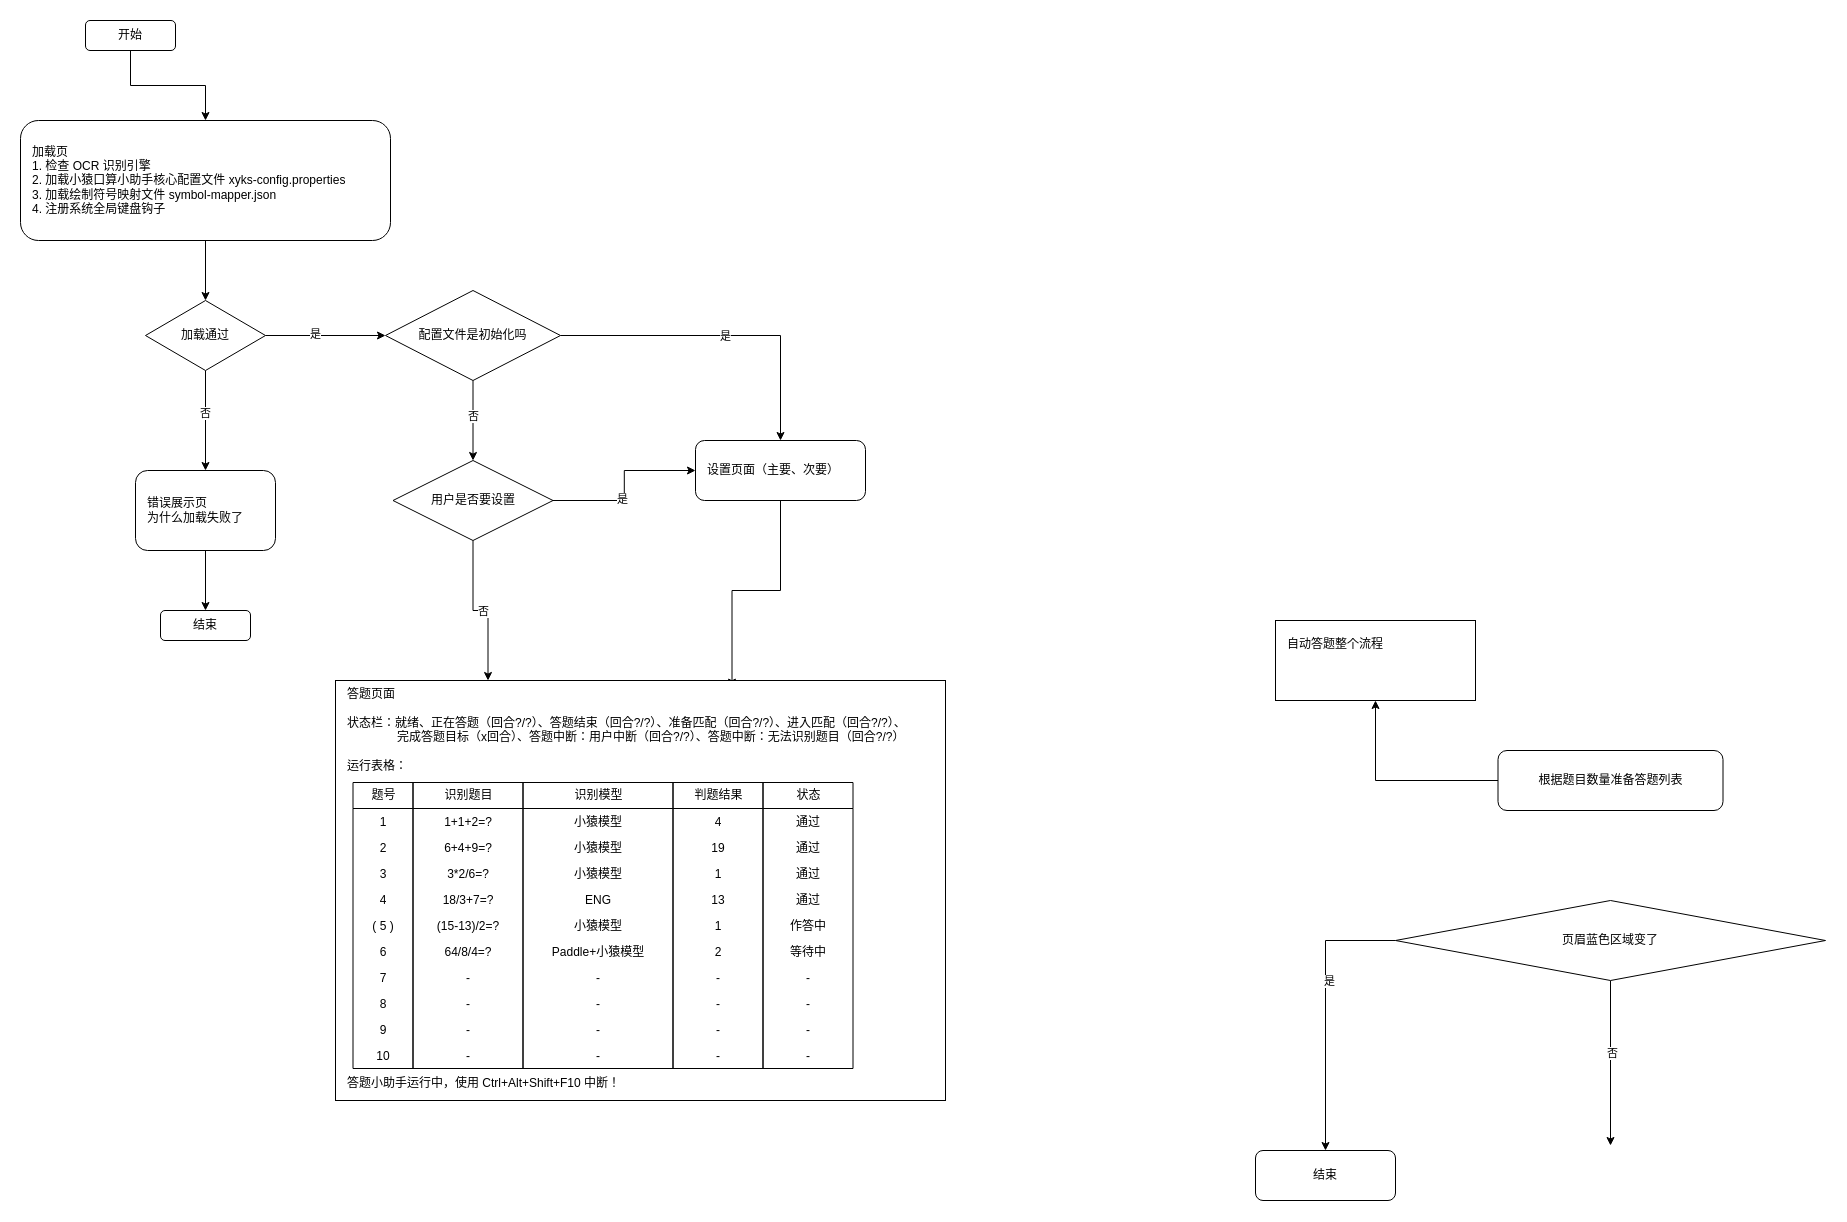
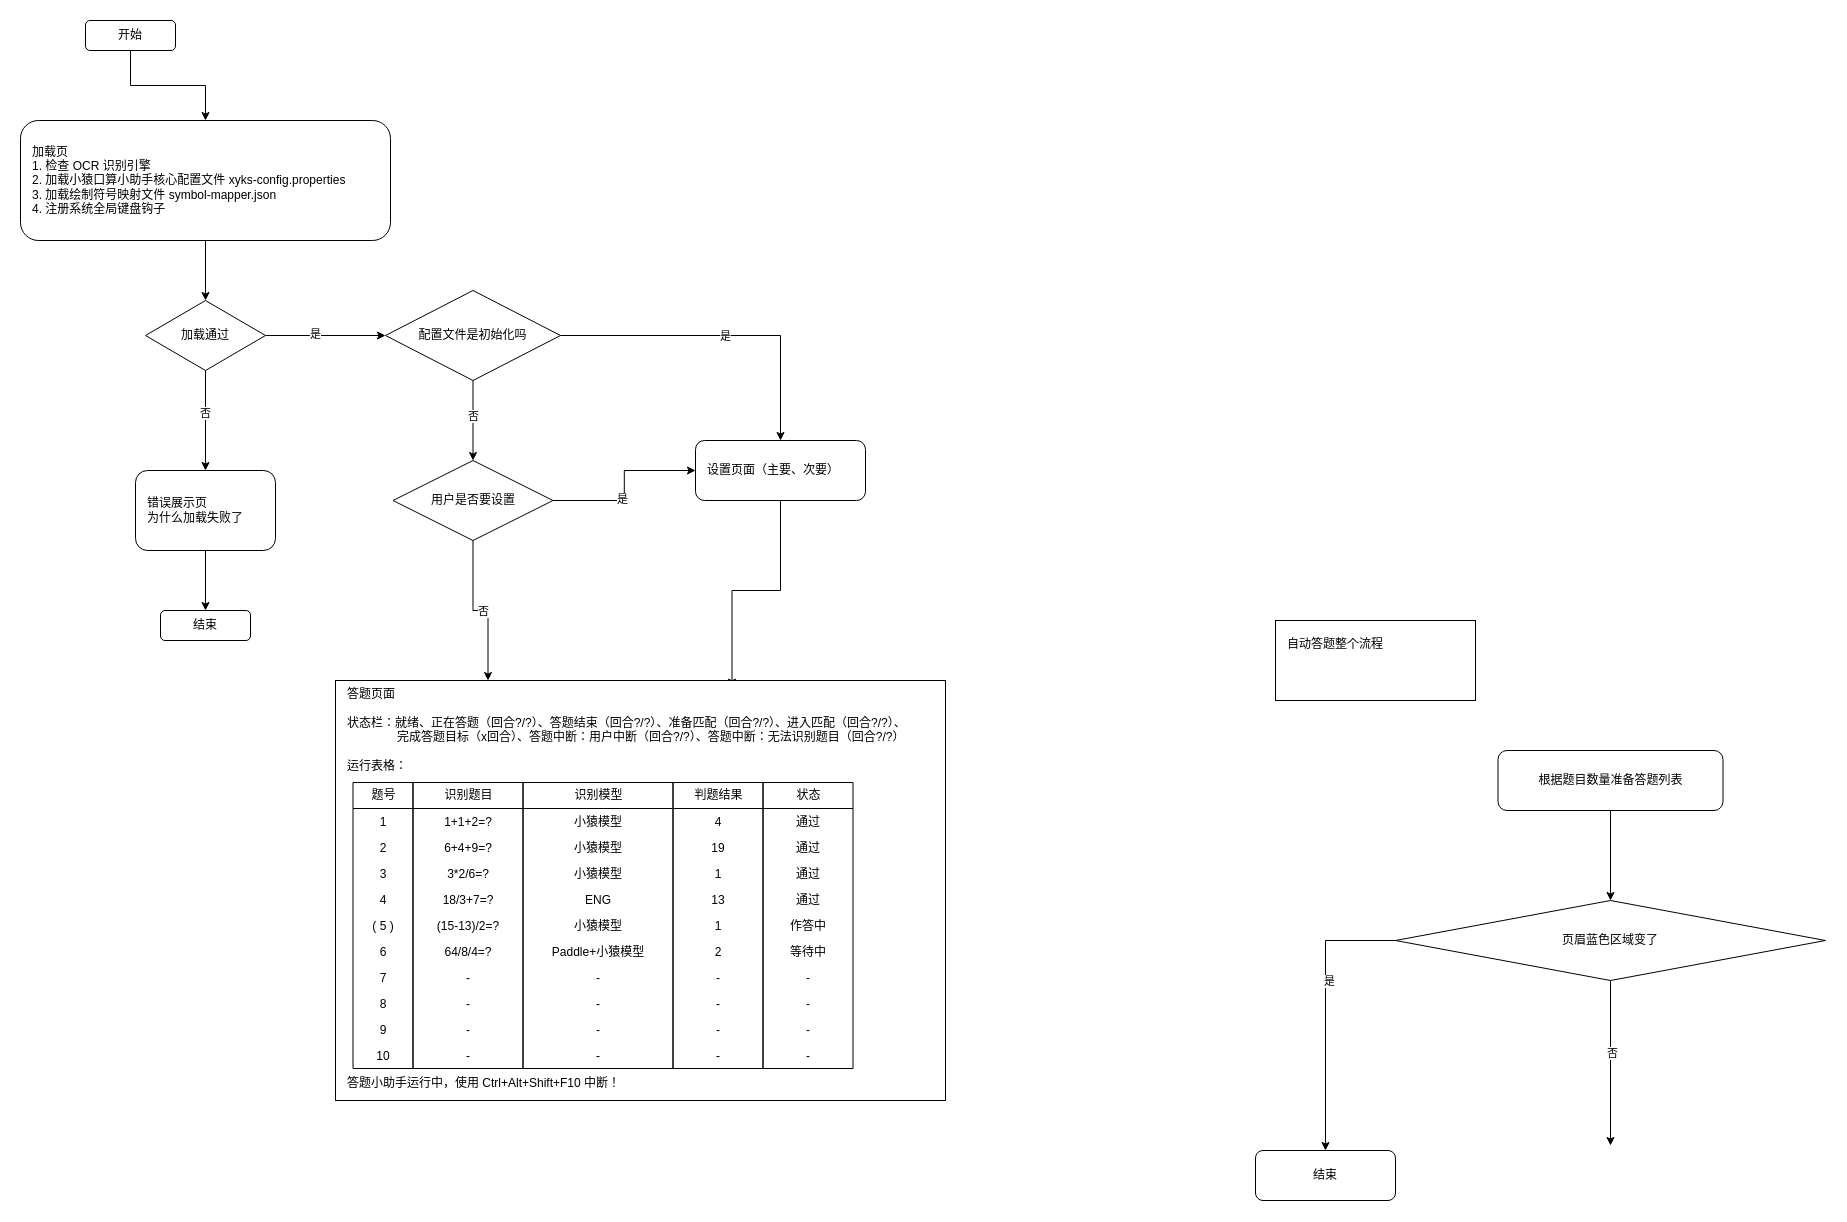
- <mxCell id="90" style="edgeStyle=orthogonalEdgeStyle;rounded=0;orthogonalLoop=1;jettySize=auto;html=1;" edge="1" parent="1" source="91" target="83"><mxGeometry relative="1" as="geometry" /></mxCell>
+ <mxCell id="90" style="edgeStyle=orthogonalEdgeStyle;rounded=0;orthogonalLoop=1;jettySize=auto;html=1;entryX=0.5;entryY=0;entryDx=0;entryDy=0;" edge="1" parent="1" source="91" target="89"><mxGeometry relative="1" as="geometry" /></mxCell>
